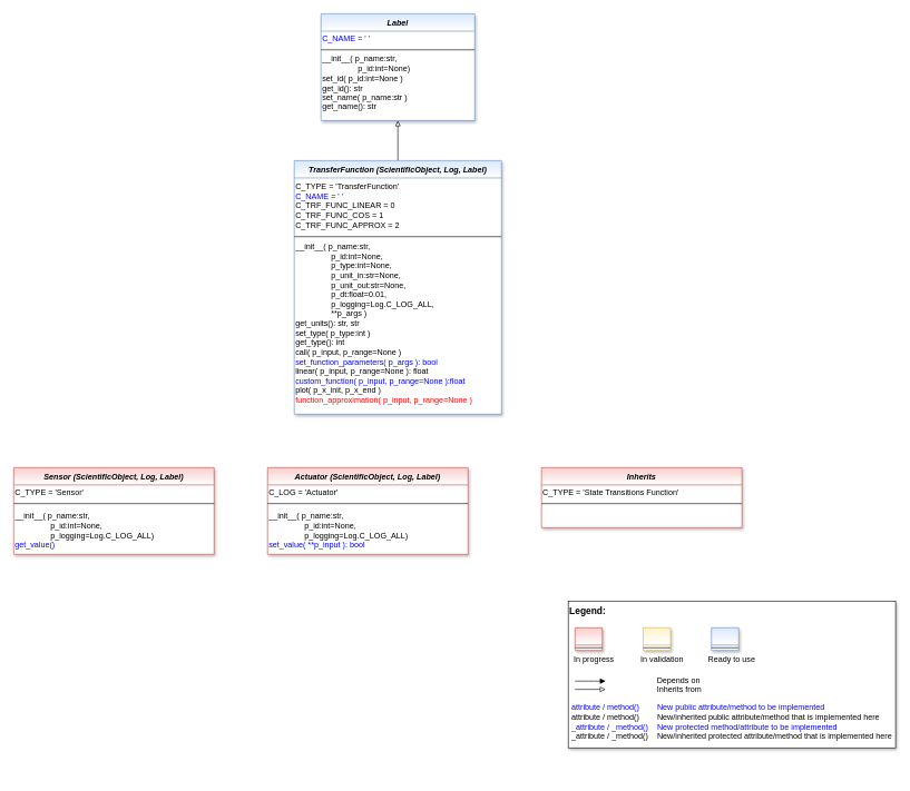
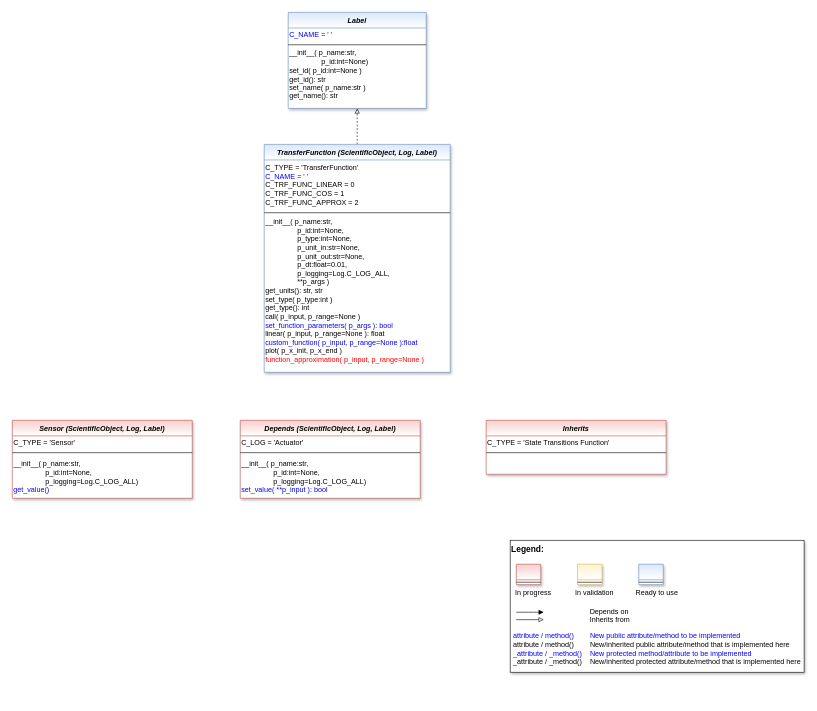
- <mxCell id="12" style="edgeStyle=orthogonalEdgeStyle;rounded=0;orthogonalLoop=1;jettySize=auto;html=1;exitX=0.5;exitY=0;exitDx=0;exitDy=0;entryX=0.5;entryY=1;entryDx=0;entryDy=0;startArrow=none;startFill=0;endArrow=block;endFill=0;" edge="1" parent="1" source="13" target="17"><mxGeometry relative="1" as="geometry" /></mxCell>
+ <mxCell id="12" style="edgeStyle=orthogonalEdgeStyle;rounded=0;orthogonalLoop=1;jettySize=auto;html=1;exitX=0.5;exitY=0;exitDx=0;exitDy=0;entryX=0.5;entryY=1;entryDx=0;entryDy=0;startArrow=none;startFill=0;endArrow=block;endFill=0;dashed=1;" edge="1" parent="1" source="13" target="17"><mxGeometry relative="1" as="geometry" /></mxCell>
- <mxCell id="25" value="Actuator (ScientificObject, Log, Label)" style="swimlane;fontStyle=3;align=center;verticalAlign=top;childLayout=stackLayout;horizontal=1;startSize=26;horizontalStack=0;resizeParent=1;resizeLast=0;collapsible=1;marginBottom=0;rounded=0;shadow=1;strokeWidth=1;fillColor=#f8cecc;strokeColor=#b85450;swimlaneFillColor=#ffffff;gradientColor=#FFFFFF;" vertex="1" parent="1"><mxGeometry x="400" y="700" width="300" height="130" as="geometry"><mxRectangle x="230" y="140" width="160" height="26" as="alternateBounds" /></mxGeometry></mxCell>
+ <mxCell id="25" value="Depends (ScientificObject, Log, Label)" style="swimlane;fontStyle=3;align=center;verticalAlign=top;childLayout=stackLayout;horizontal=1;startSize=26;horizontalStack=0;resizeParent=1;resizeLast=0;collapsible=1;marginBottom=0;rounded=0;shadow=1;strokeWidth=1;fillColor=#f8cecc;strokeColor=#b85450;swimlaneFillColor=#ffffff;gradientColor=#FFFFFF;" vertex="1" parent="1"><mxGeometry x="400" y="700" width="300" height="130" as="geometry"><mxRectangle x="230" y="140" width="160" height="26" as="alternateBounds" /></mxGeometry></mxCell>
